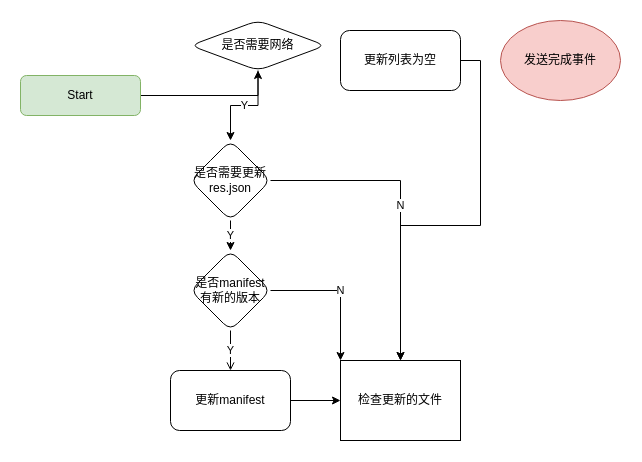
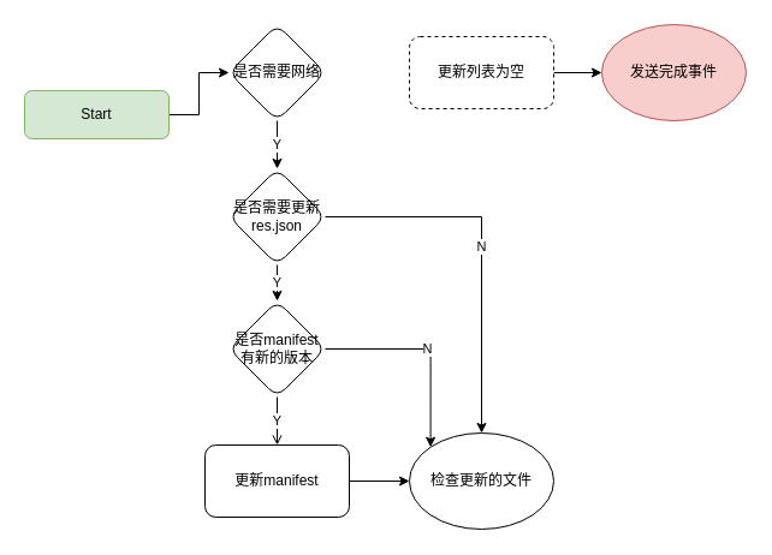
- <mxCell id="5" value="是否需要网络" style="rhombus;whiteSpace=wrap;html=1;rounded=1;glass=0;strokeWidth=1;shadow=0;" vertex="1" parent="1"><mxGeometry x="190" y="20" width="135" height="50" as="geometry" /></mxCell>
+ <mxCell id="5" value="是否需要网络" style="rhombus;whiteSpace=wrap;html=1;rounded=1;glass=0;strokeWidth=1;shadow=0;" vertex="1" parent="1"><mxGeometry x="190" y="20" width="80" height="80" as="geometry" /></mxCell>
- <mxCell id="17" value="更新列表为空" style="rounded=1;whiteSpace=wrap;html=1;" vertex="1" parent="1"><mxGeometry x="340" y="30" width="120" height="60" as="geometry" /></mxCell>
+ <mxCell id="17" value="更新列表为空" style="rounded=1;whiteSpace=wrap;html=1;dashed=1;" vertex="1" parent="1"><mxGeometry x="340" y="30" width="120" height="60" as="geometry" /></mxCell>
- <mxCell id="16" style="edgeStyle=orthogonalEdgeStyle;rounded=0;orthogonalLoop=1;jettySize=auto;html=1;exitX=1;exitY=0.5;exitDx=0;exitDy=0;" edge="1" parent="1" source="17" target="14"><mxGeometry relative="1" as="geometry" /></mxCell>
+ <mxCell id="16" style="edgeStyle=orthogonalEdgeStyle;rounded=0;orthogonalLoop=1;jettySize=auto;html=1;exitX=1;exitY=0.5;exitDx=0;exitDy=0;entryX=0;entryY=0.5;entryDx=0;entryDy=0;" edge="1" parent="1" source="17" target="15"><mxGeometry relative="1" as="geometry" /></mxCell>
- <mxCell id="14" value="检查更新的文件" style="whiteSpace=wrap;html=1;rounded=0;" vertex="1" parent="1"><mxGeometry x="340" y="360" width="120" height="80" as="geometry" /></mxCell>
+ <mxCell id="14" value="检查更新的文件" style="ellipse;whiteSpace=wrap;html=1;" vertex="1" parent="1"><mxGeometry x="340" y="360" width="120" height="80" as="geometry" /></mxCell>
